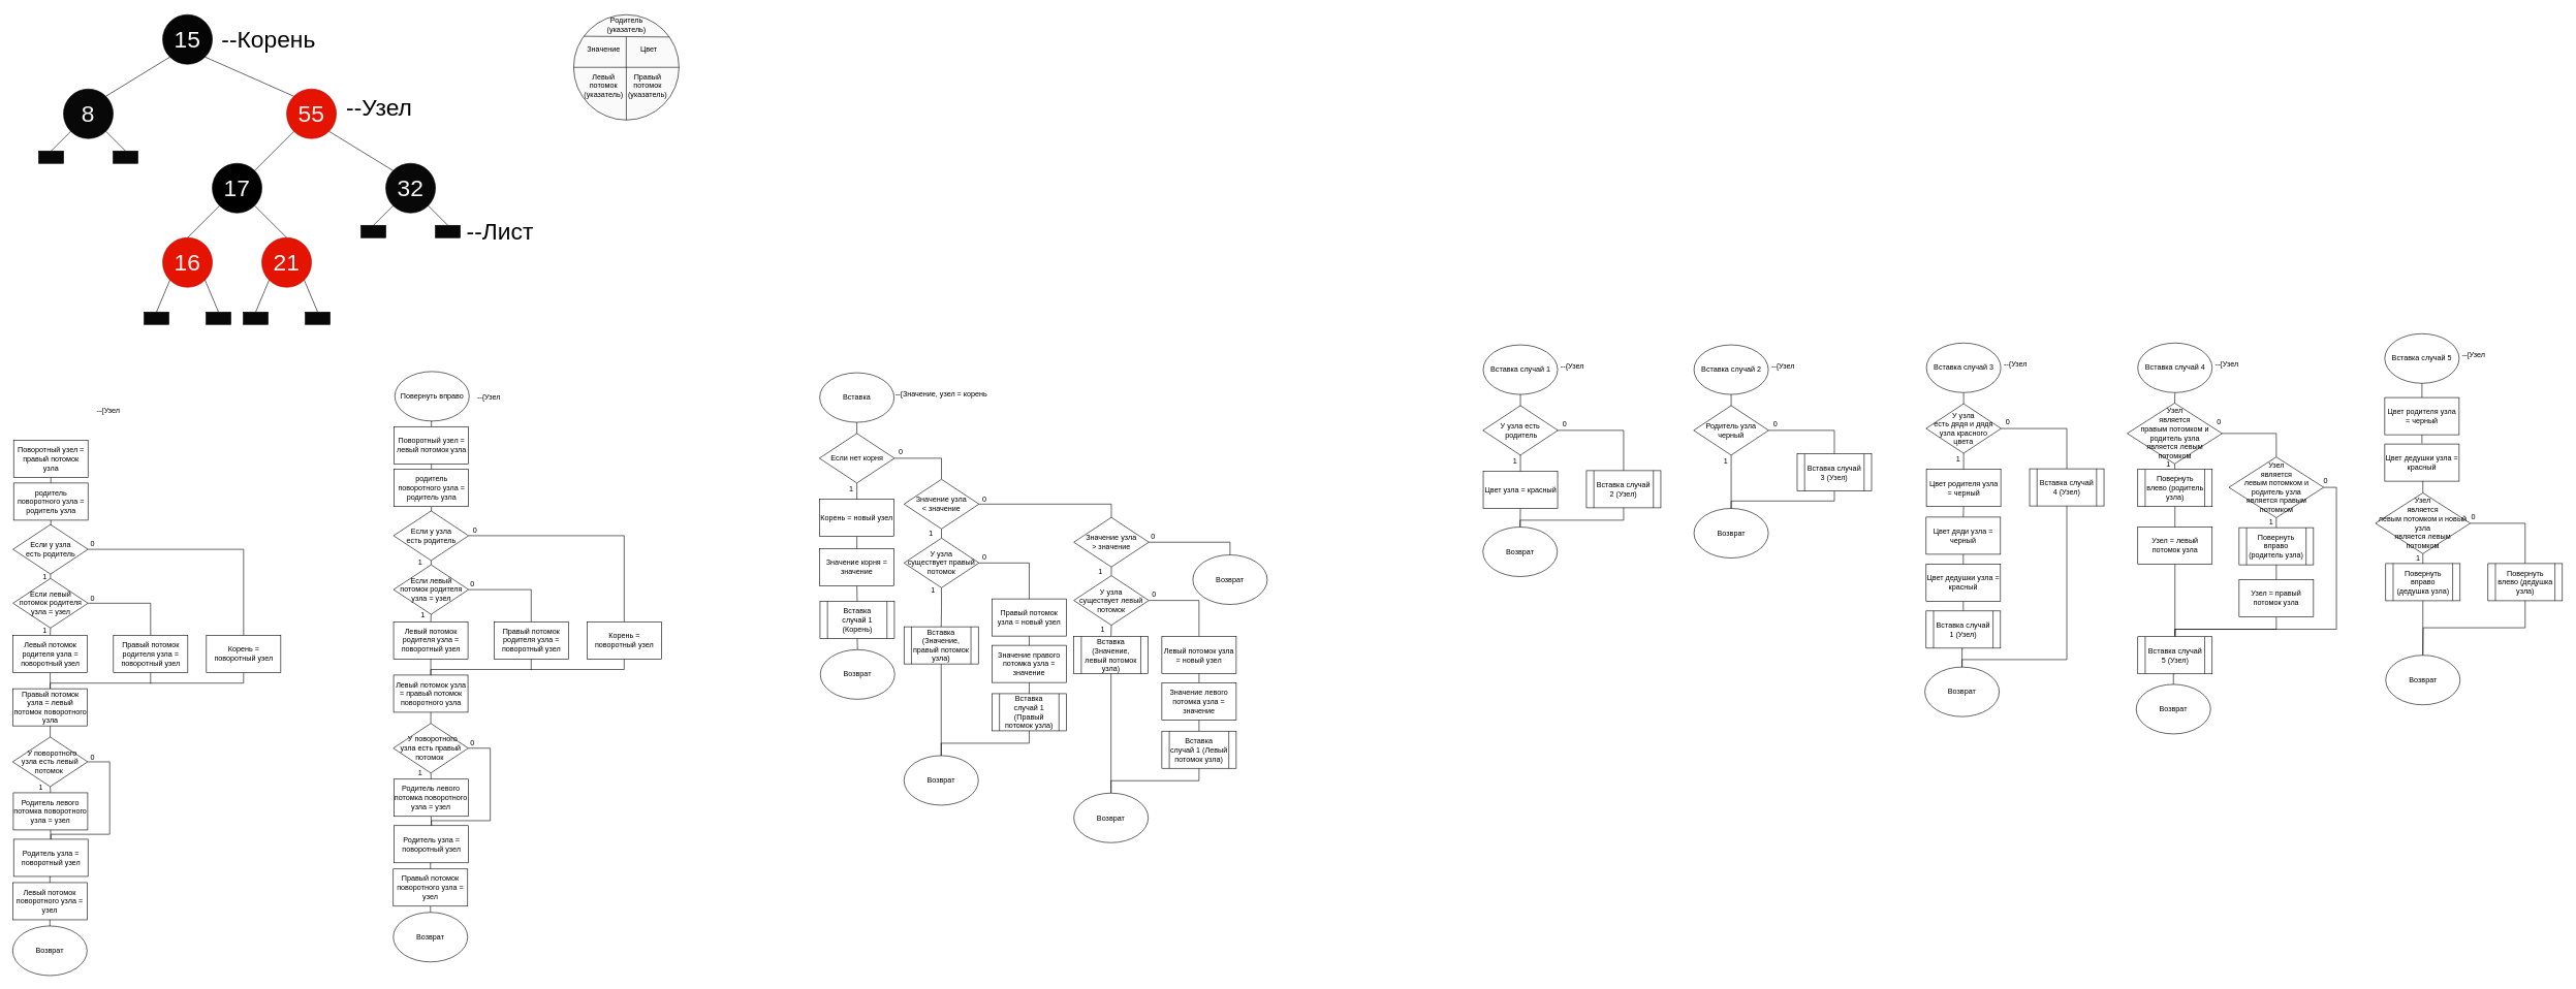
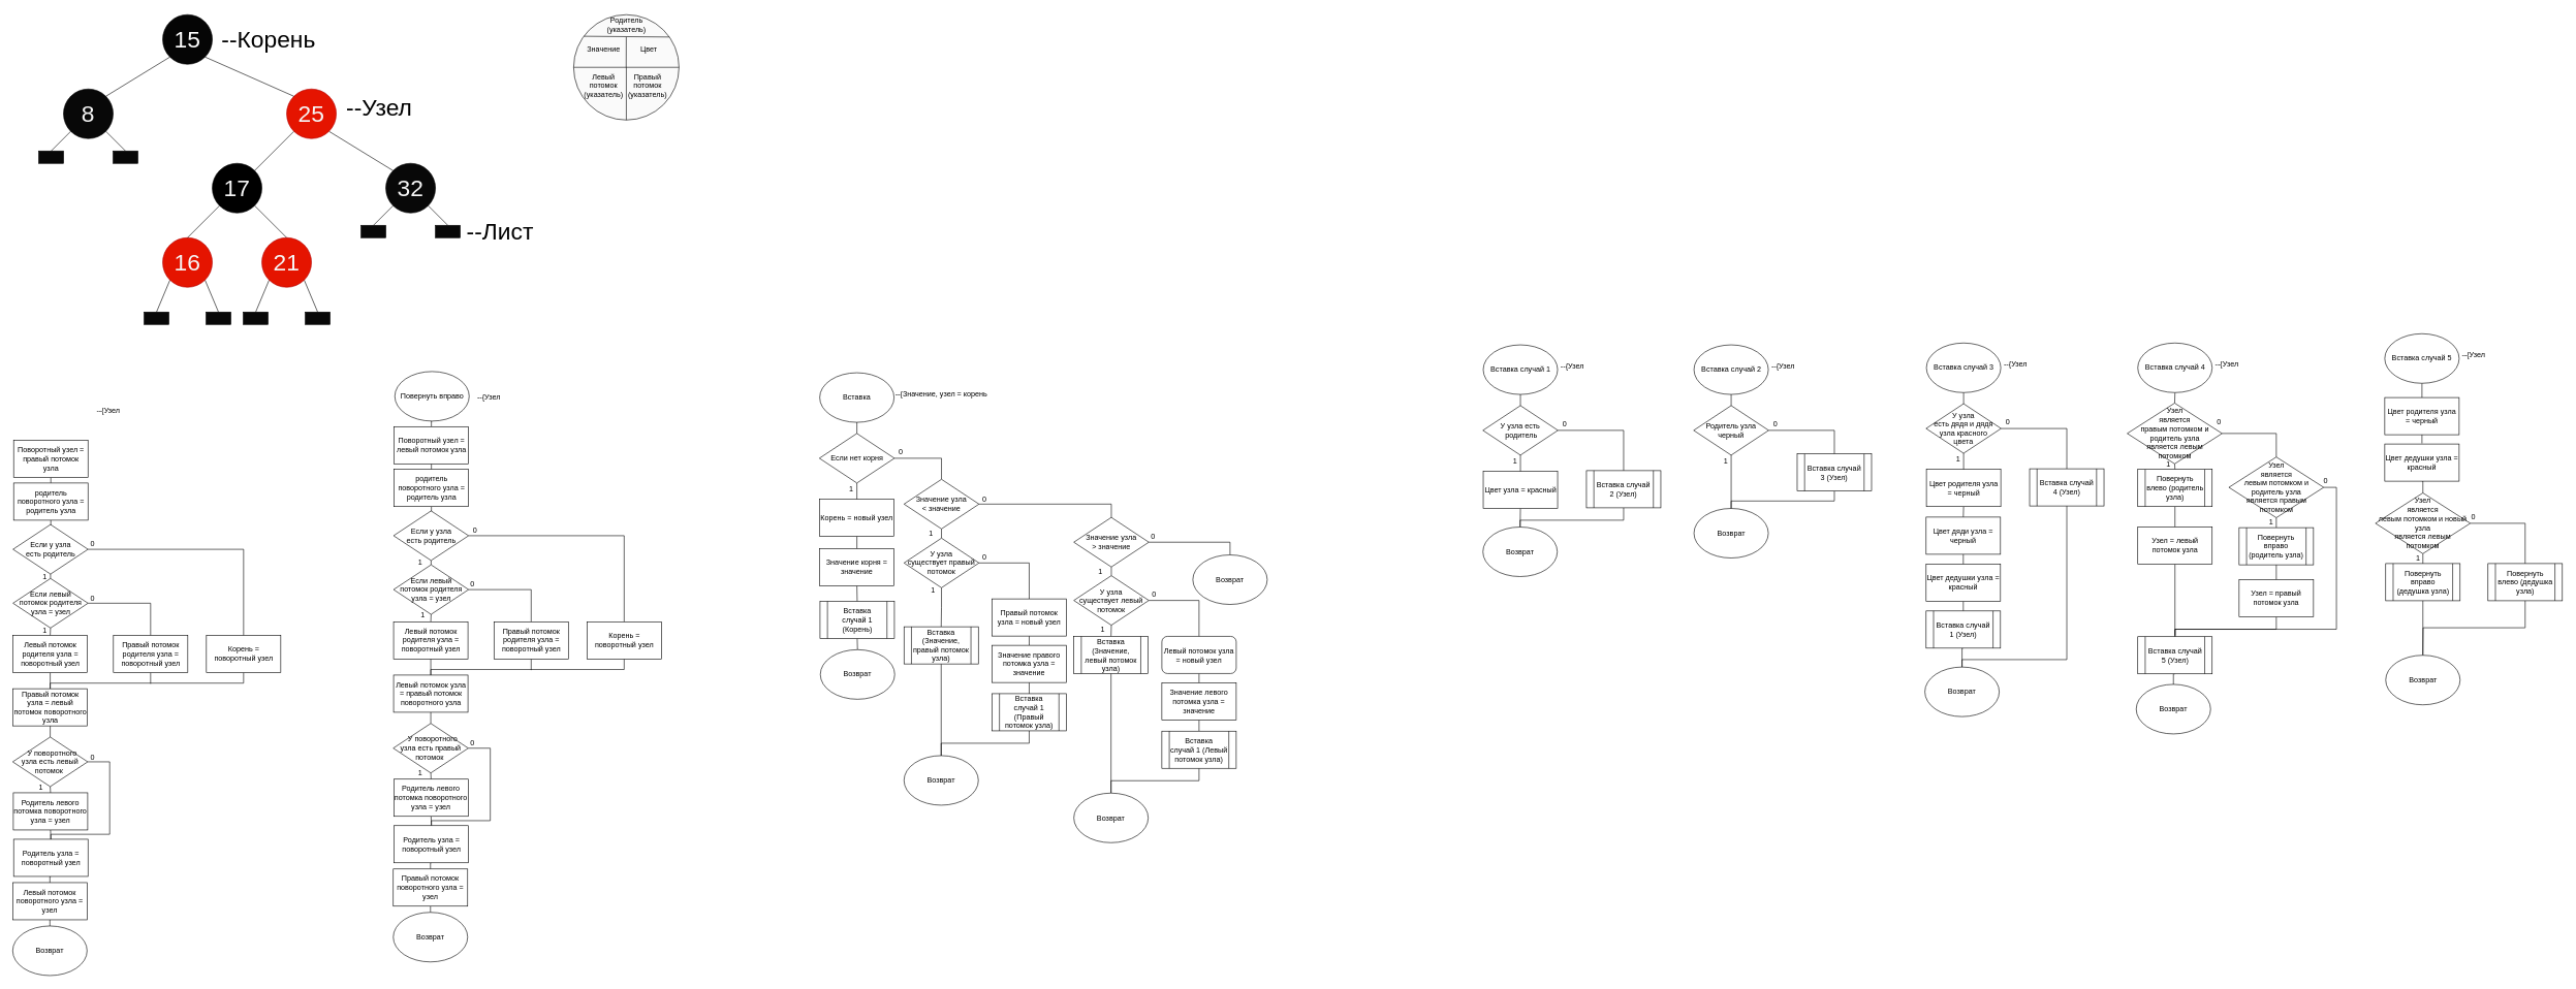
- <mxCell id="4" value="&lt;font color=&quot;#f5f5f5&quot;&gt;&lt;span style=&quot;font-size: 38px&quot;&gt;55&lt;/span&gt;&lt;/font&gt;" style="ellipse;whiteSpace=wrap;html=1;aspect=fixed;fillColor=#e51400;strokeColor=#B20000;fontColor=#ffffff;" parent="1" vertex="1"><mxGeometry x="462" y="143" width="80" height="80" as="geometry" /></mxCell>
+ <mxCell id="4" value="&lt;font color=&quot;#f5f5f5&quot;&gt;&lt;span style=&quot;font-size: 38px&quot;&gt;25&lt;/span&gt;&lt;/font&gt;" style="ellipse;whiteSpace=wrap;html=1;aspect=fixed;fillColor=#e51400;strokeColor=#B20000;fontColor=#ffffff;" parent="1" vertex="1"><mxGeometry x="462" y="143" width="80" height="80" as="geometry" /></mxCell>
- <mxCell id="141" value="Левый потомок узла = новый узел" style="rounded=0;whiteSpace=wrap;html=1;" vertex="1" parent="1"><mxGeometry x="1874" y="1026.5" width="120" height="60" as="geometry" /></mxCell>
+ <mxCell id="141" value="Левый потомок узла = новый узел" style="whiteSpace=wrap;html=1;rounded=1;" vertex="1" parent="1"><mxGeometry x="1874" y="1026.5" width="120" height="60" as="geometry" /></mxCell>
